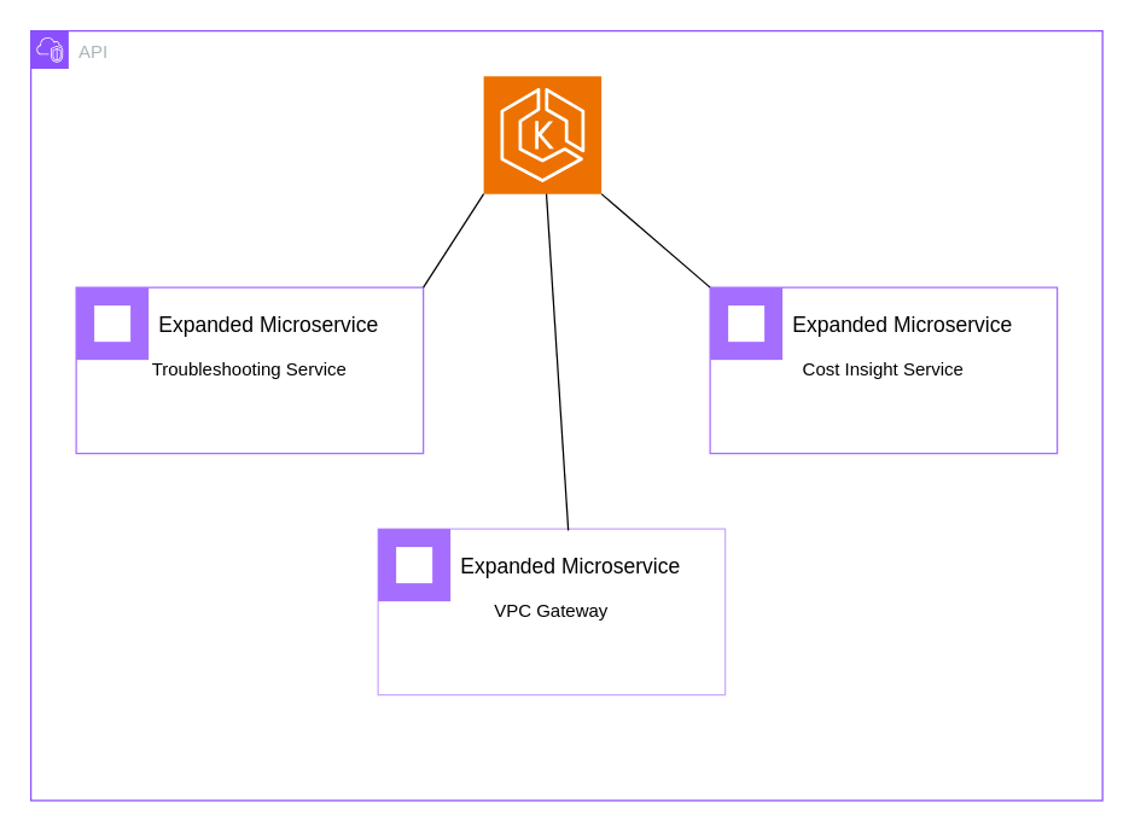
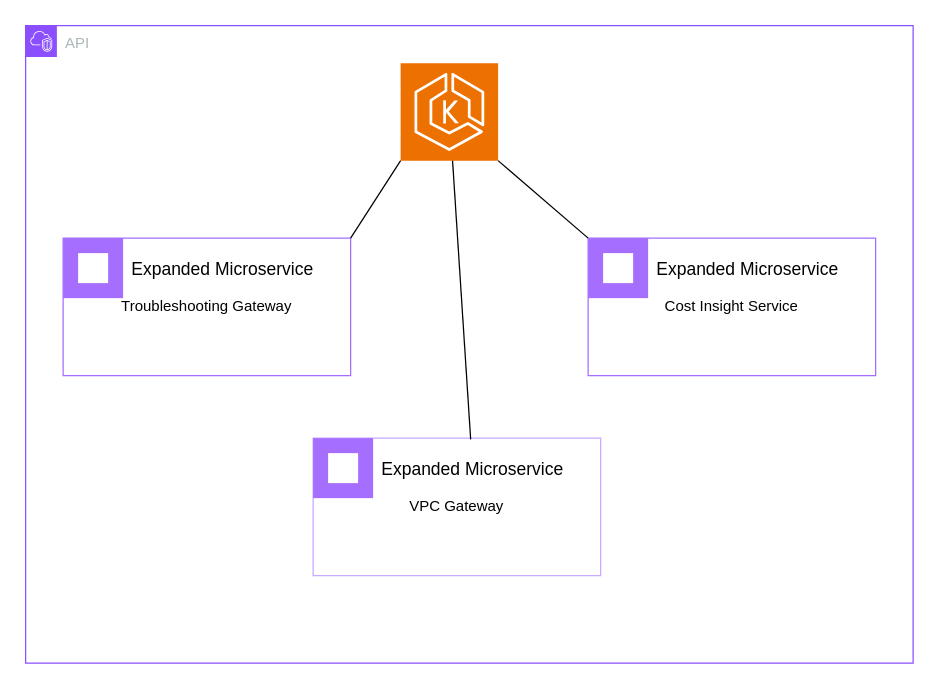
- <mxCell id="4" value="Troubleshooting Service" style="container=1;collapsible=0;expand=0;recursiveResize=0;html=1;whiteSpace=wrap;strokeColor=#A56EFF;fillColor=none;" vertex="1" parent="2"><mxGeometry x="30" y="170" width="230" height="110" as="geometry" /></mxCell>
+ <mxCell id="4" value="Troubleshooting Gateway" style="container=1;collapsible=0;expand=0;recursiveResize=0;html=1;whiteSpace=wrap;strokeColor=#A56EFF;fillColor=none;" vertex="1" parent="2"><mxGeometry x="30" y="170" width="230" height="110" as="geometry" /></mxCell>
